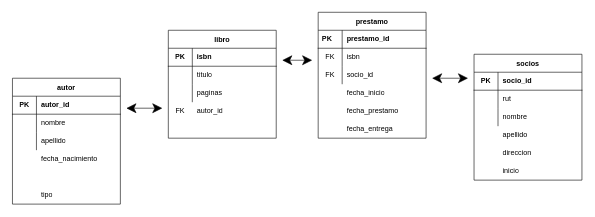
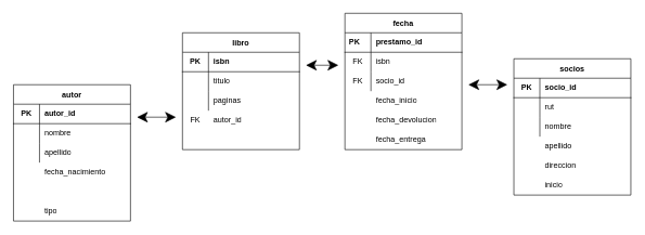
- <mxCell id="39" value="prestamo" style="shape=table;startSize=30;container=1;collapsible=0;childLayout=tableLayout;fixedRows=1;rowLines=0;fontStyle=1;align=center;pointerEvents=1;hachureGap=4;" vertex="1" parent="1"><mxGeometry x="530" y="20" width="180" height="210" as="geometry" /></mxCell>
+ <mxCell id="39" value="fecha" style="shape=table;startSize=30;container=1;collapsible=0;childLayout=tableLayout;fixedRows=1;rowLines=0;fontStyle=1;align=center;pointerEvents=1;hachureGap=4;" vertex="1" parent="1"><mxGeometry x="530" y="20" width="180" height="210" as="geometry" /></mxCell>
- <mxCell id="50" value="fecha_prestamo" style="shape=partialRectangle;html=1;whiteSpace=wrap;connectable=0;fillColor=none;top=0;left=0;bottom=0;right=0;align=left;spacingLeft=6;overflow=hidden;pointerEvents=1;" vertex="1" parent="1"><mxGeometry x="570" y="170" width="140" height="30" as="geometry"><mxRectangle width="140" height="30" as="alternateBounds" /></mxGeometry></mxCell>
+ <mxCell id="50" value="fecha_devolucion" style="shape=partialRectangle;html=1;whiteSpace=wrap;connectable=0;fillColor=none;top=0;left=0;bottom=0;right=0;align=left;spacingLeft=6;overflow=hidden;pointerEvents=1;" vertex="1" parent="1"><mxGeometry x="570" y="170" width="140" height="30" as="geometry"><mxRectangle width="140" height="30" as="alternateBounds" /></mxGeometry></mxCell>
